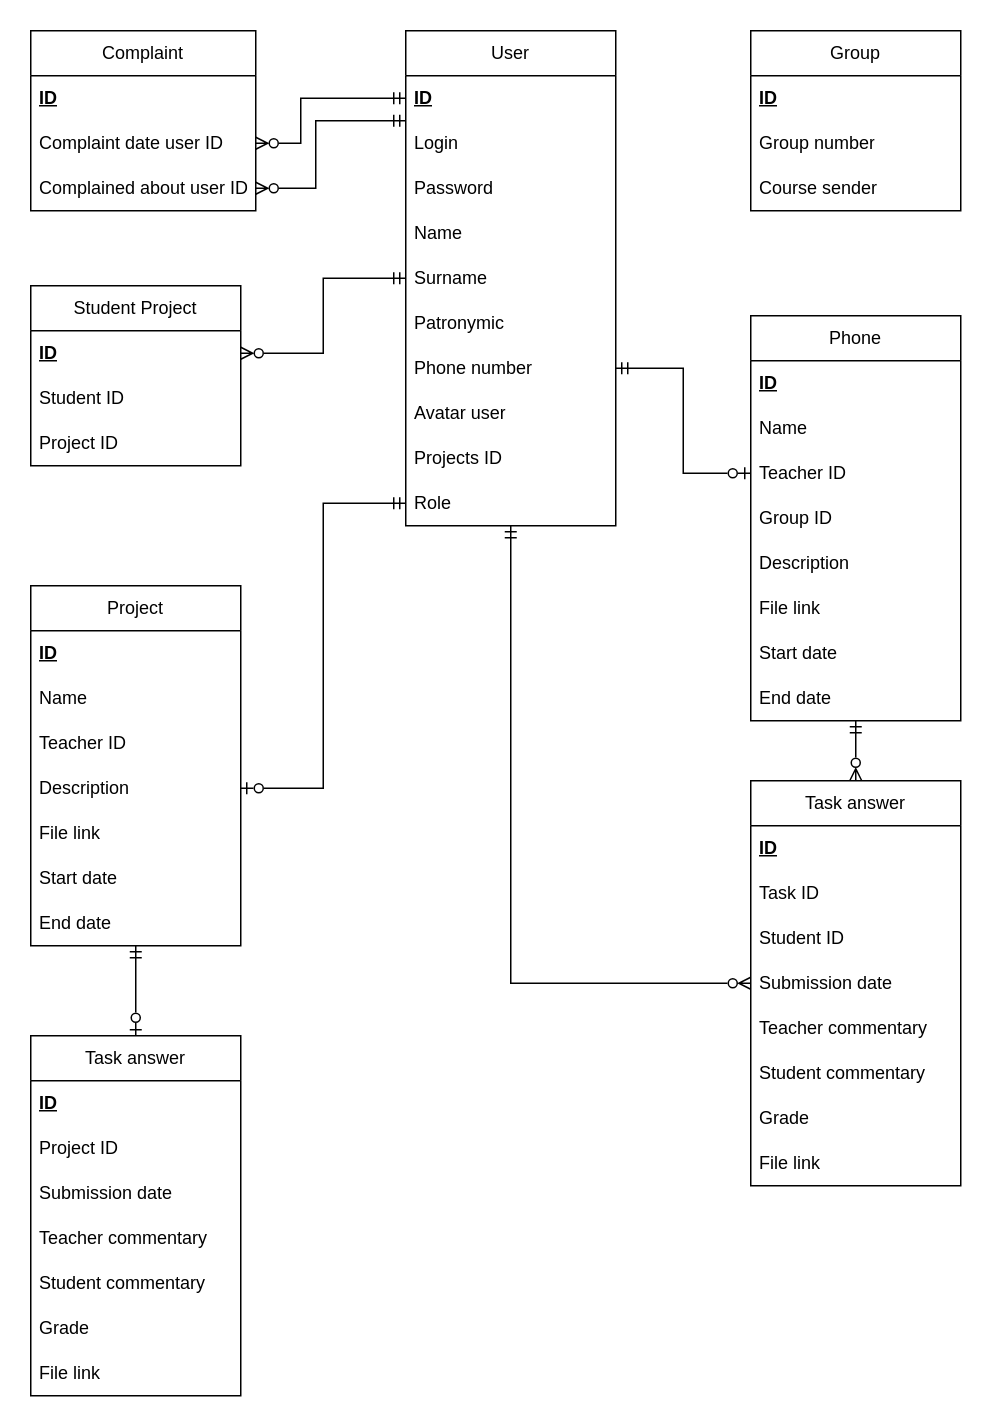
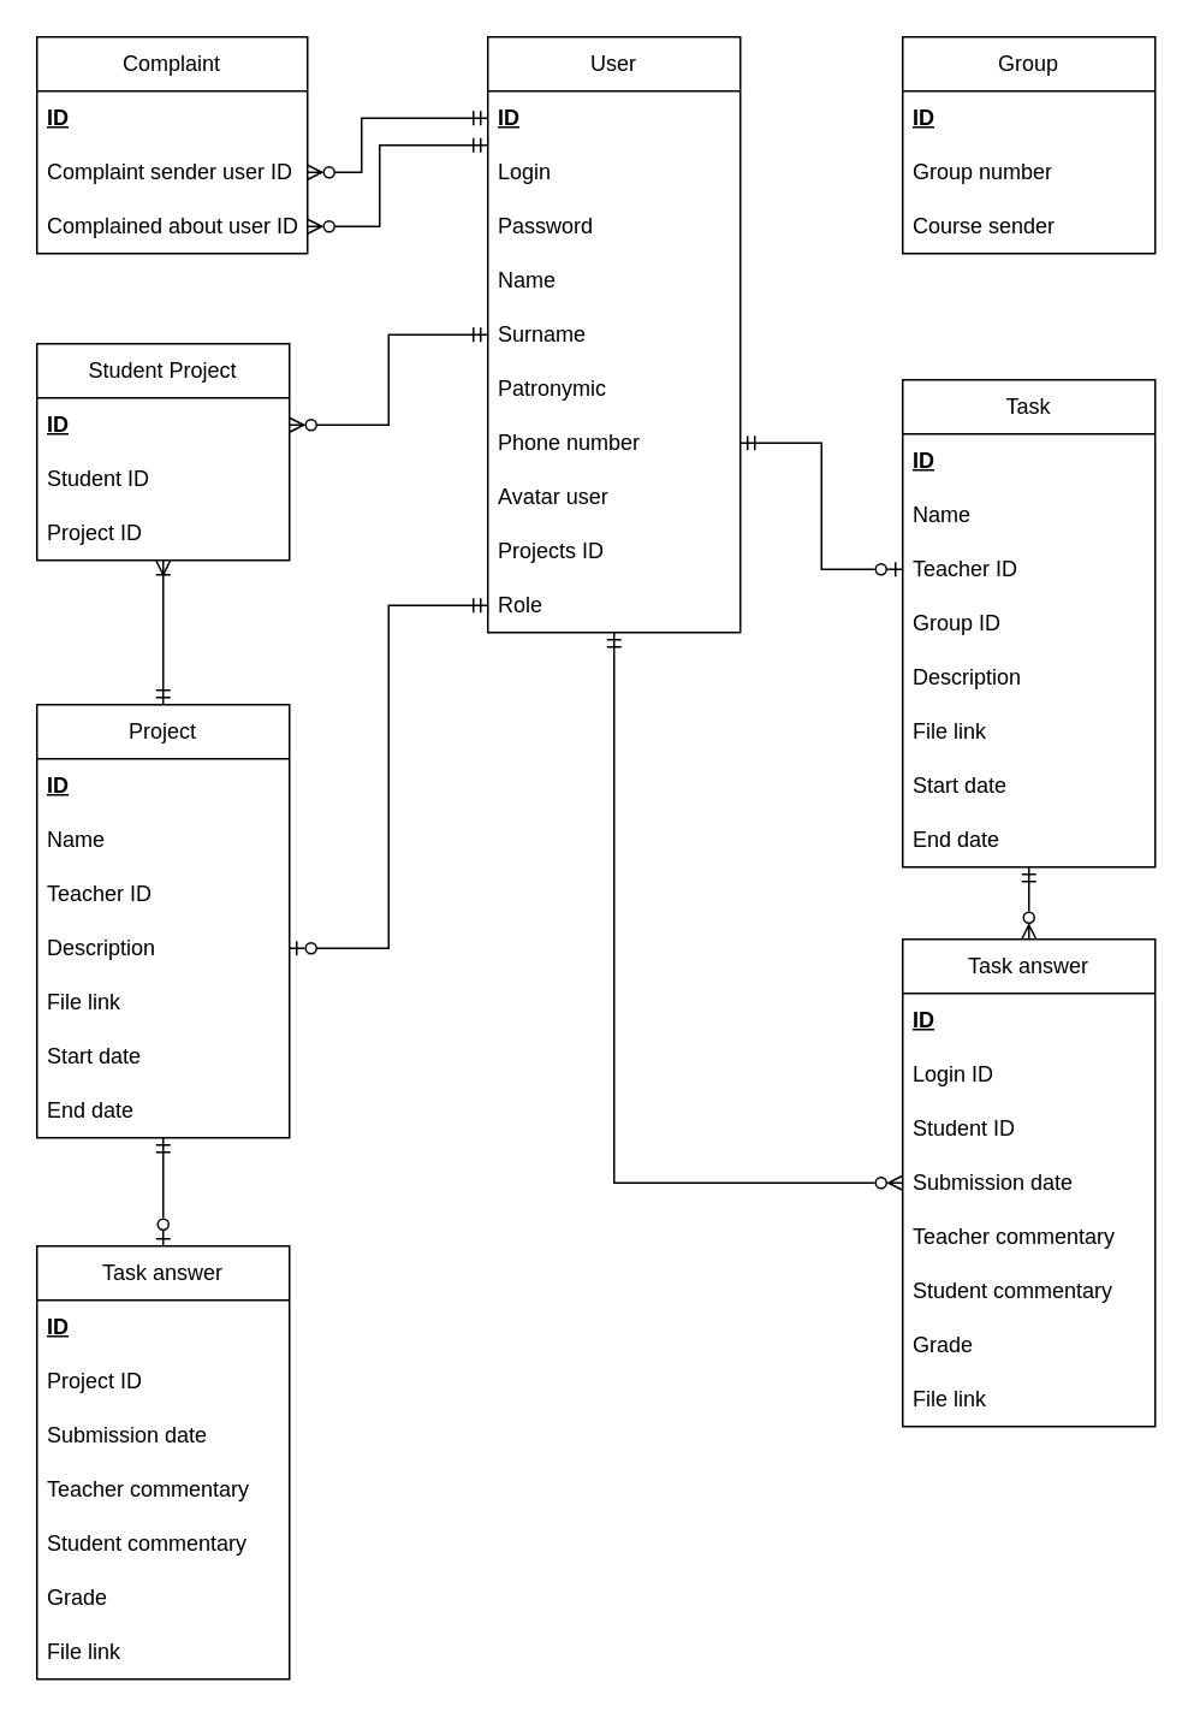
- <mxCell id="34" value="Complaint date user ID" style="text;strokeColor=none;fillColor=none;align=left;verticalAlign=middle;spacingLeft=4;spacingRight=4;overflow=hidden;points=[[0,0.5],[1,0.5]];portConstraint=eastwest;rotatable=0;whiteSpace=wrap;html=1;" parent="32" vertex="1"><mxGeometry y="60" width="150" height="30" as="geometry" /></mxCell>
+ <mxCell id="34" value="Complaint sender user ID" style="text;strokeColor=none;fillColor=none;align=left;verticalAlign=middle;spacingLeft=4;spacingRight=4;overflow=hidden;points=[[0,0.5],[1,0.5]];portConstraint=eastwest;rotatable=0;whiteSpace=wrap;html=1;" parent="32" vertex="1"><mxGeometry y="60" width="150" height="30" as="geometry" /></mxCell>
- <mxCell id="13" value="Phone" style="swimlane;fontStyle=0;childLayout=stackLayout;horizontal=1;startSize=30;horizontalStack=0;resizeParent=1;resizeParentMax=0;resizeLast=0;collapsible=1;marginBottom=0;whiteSpace=wrap;html=1;" parent="1" vertex="1"><mxGeometry x="500" y="210" width="140" height="270" as="geometry" /></mxCell>
+ <mxCell id="13" value="Task" style="swimlane;fontStyle=0;childLayout=stackLayout;horizontal=1;startSize=30;horizontalStack=0;resizeParent=1;resizeParentMax=0;resizeLast=0;collapsible=1;marginBottom=0;whiteSpace=wrap;html=1;" parent="1" vertex="1"><mxGeometry x="500" y="210" width="140" height="270" as="geometry" /></mxCell>
+ <mxCell id="44" style="edgeStyle=orthogonalEdgeStyle;rounded=0;orthogonalLoop=1;jettySize=auto;html=1;exitX=0.5;exitY=0;exitDx=0;exitDy=0;startArrow=ERmandOne;startFill=0;endArrow=ERoneToMany;endFill=0;" parent="1" source="45" target="62" edge="1"><mxGeometry relative="1" as="geometry" /></mxCell>
- <mxCell id="25" value="Task ID" style="text;strokeColor=none;fillColor=none;align=left;verticalAlign=middle;spacingLeft=4;spacingRight=4;overflow=hidden;points=[[0,0.5],[1,0.5]];portConstraint=eastwest;rotatable=0;whiteSpace=wrap;html=1;" parent="23" vertex="1"><mxGeometry y="60" width="140" height="30" as="geometry" /></mxCell>
+ <mxCell id="25" value="Login ID" style="text;strokeColor=none;fillColor=none;align=left;verticalAlign=middle;spacingLeft=4;spacingRight=4;overflow=hidden;points=[[0,0.5],[1,0.5]];portConstraint=eastwest;rotatable=0;whiteSpace=wrap;html=1;" parent="23" vertex="1"><mxGeometry y="60" width="140" height="30" as="geometry" /></mxCell>
